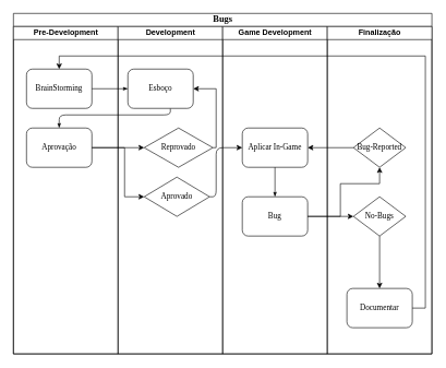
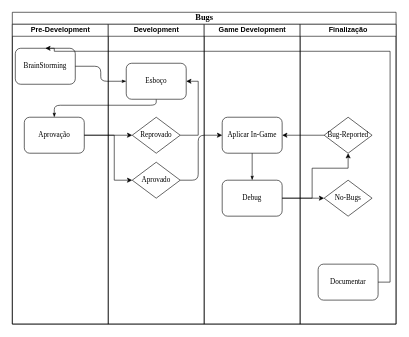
- <mxCell id="4" value="BrainStorming" style="rounded=1;whiteSpace=wrap;html=1;shadow=0;labelBackgroundColor=none;strokeWidth=1;fontFamily=Verdana;fontSize=12;align=center;" parent="3" vertex="1"><mxGeometry x="20" y="65" width="100" height="60" as="geometry" /></mxCell>
+ <mxCell id="4" value="BrainStorming" style="rounded=1;whiteSpace=wrap;html=1;shadow=0;labelBackgroundColor=none;strokeWidth=1;fontFamily=Verdana;fontSize=12;align=center;" parent="3" vertex="1"><mxGeometry x="5" y="40" width="100" height="60" as="geometry" /></mxCell>
- <mxCell id="9" value="Esboço" style="rounded=1;whiteSpace=wrap;html=1;shadow=0;labelBackgroundColor=none;strokeWidth=1;fontFamily=Verdana;fontSize=12;align=center;" parent="8" vertex="1"><mxGeometry x="15" y="65" width="100" height="60" as="geometry" /></mxCell>
+ <mxCell id="9" value="Esboço" style="rounded=1;whiteSpace=wrap;html=1;shadow=0;labelBackgroundColor=none;strokeWidth=1;fontFamily=Verdana;fontSize=12;align=center;" parent="8" vertex="1"><mxGeometry x="30" y="65" width="100" height="60" as="geometry" /></mxCell>
- <mxCell id="12" value="Reprovado" style="rhombus;whiteSpace=wrap;html=1;rounded=0;shadow=0;labelBackgroundColor=none;strokeWidth=1;fontFamily=Verdana;fontSize=12;align=center;" vertex="1" parent="8"><mxGeometry x="40" y="155" width="105" height="60" as="geometry" /></mxCell>
+ <mxCell id="12" value="Reprovado" style="rhombus;whiteSpace=wrap;html=1;rounded=0;shadow=0;labelBackgroundColor=none;strokeWidth=1;fontFamily=Verdana;fontSize=12;align=center;" vertex="1" parent="8"><mxGeometry x="40" y="155" width="80" height="60" as="geometry" /></mxCell>
- <mxCell id="10" value="Aprovado" style="rhombus;whiteSpace=wrap;html=1;rounded=0;shadow=0;labelBackgroundColor=none;strokeWidth=1;fontFamily=Verdana;fontSize=12;align=center;" vertex="1" parent="8"><mxGeometry x="40" y="230" width="100" height="60" as="geometry" /></mxCell>
+ <mxCell id="10" value="Aprovado" style="rhombus;whiteSpace=wrap;html=1;rounded=0;shadow=0;labelBackgroundColor=none;strokeWidth=1;fontFamily=Verdana;fontSize=12;align=center;" vertex="1" parent="8"><mxGeometry x="40" y="230" width="80" height="60" as="geometry" /></mxCell>
- <mxCell id="16" value="Bug" style="rounded=1;whiteSpace=wrap;html=1;shadow=0;labelBackgroundColor=none;strokeWidth=1;fontFamily=Verdana;fontSize=12;align=center;" parent="13" vertex="1"><mxGeometry x="30" y="260" width="100" height="60" as="geometry" /></mxCell>
+ <mxCell id="16" value="Debug" style="rounded=1;whiteSpace=wrap;html=1;shadow=0;labelBackgroundColor=none;strokeWidth=1;fontFamily=Verdana;fontSize=12;align=center;" parent="13" vertex="1"><mxGeometry x="30" y="260" width="100" height="60" as="geometry" /></mxCell>
- <mxCell id="19" style="edgeStyle=orthogonalEdgeStyle;rounded=0;orthogonalLoop=1;jettySize=auto;html=1;entryX=0.5;entryY=0;entryDx=0;entryDy=0;strokeWidth=1;fontSize=14;" edge="1" parent="17" source="20" target="18"><mxGeometry relative="1" as="geometry" /></mxCell>
